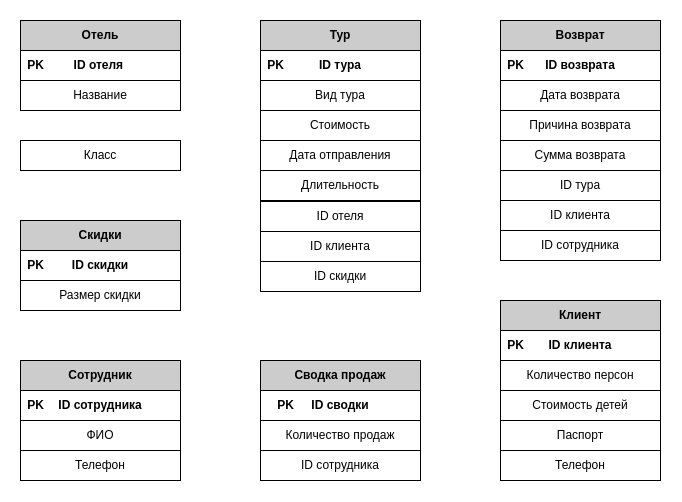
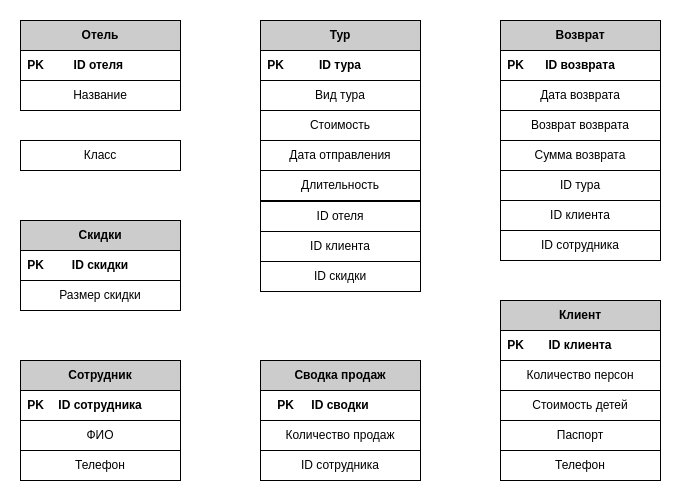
- <mxCell id="20" value="Причина возврата" style="rounded=0;whiteSpace=wrap;html=1;strokeColor=#000000;" parent="16" vertex="1"><mxGeometry y="90" width="160" height="30" as="geometry" /></mxCell>
+ <mxCell id="20" value="Возврат возврата" style="rounded=0;whiteSpace=wrap;html=1;strokeColor=#000000;" parent="16" vertex="1"><mxGeometry y="90" width="160" height="30" as="geometry" /></mxCell>
